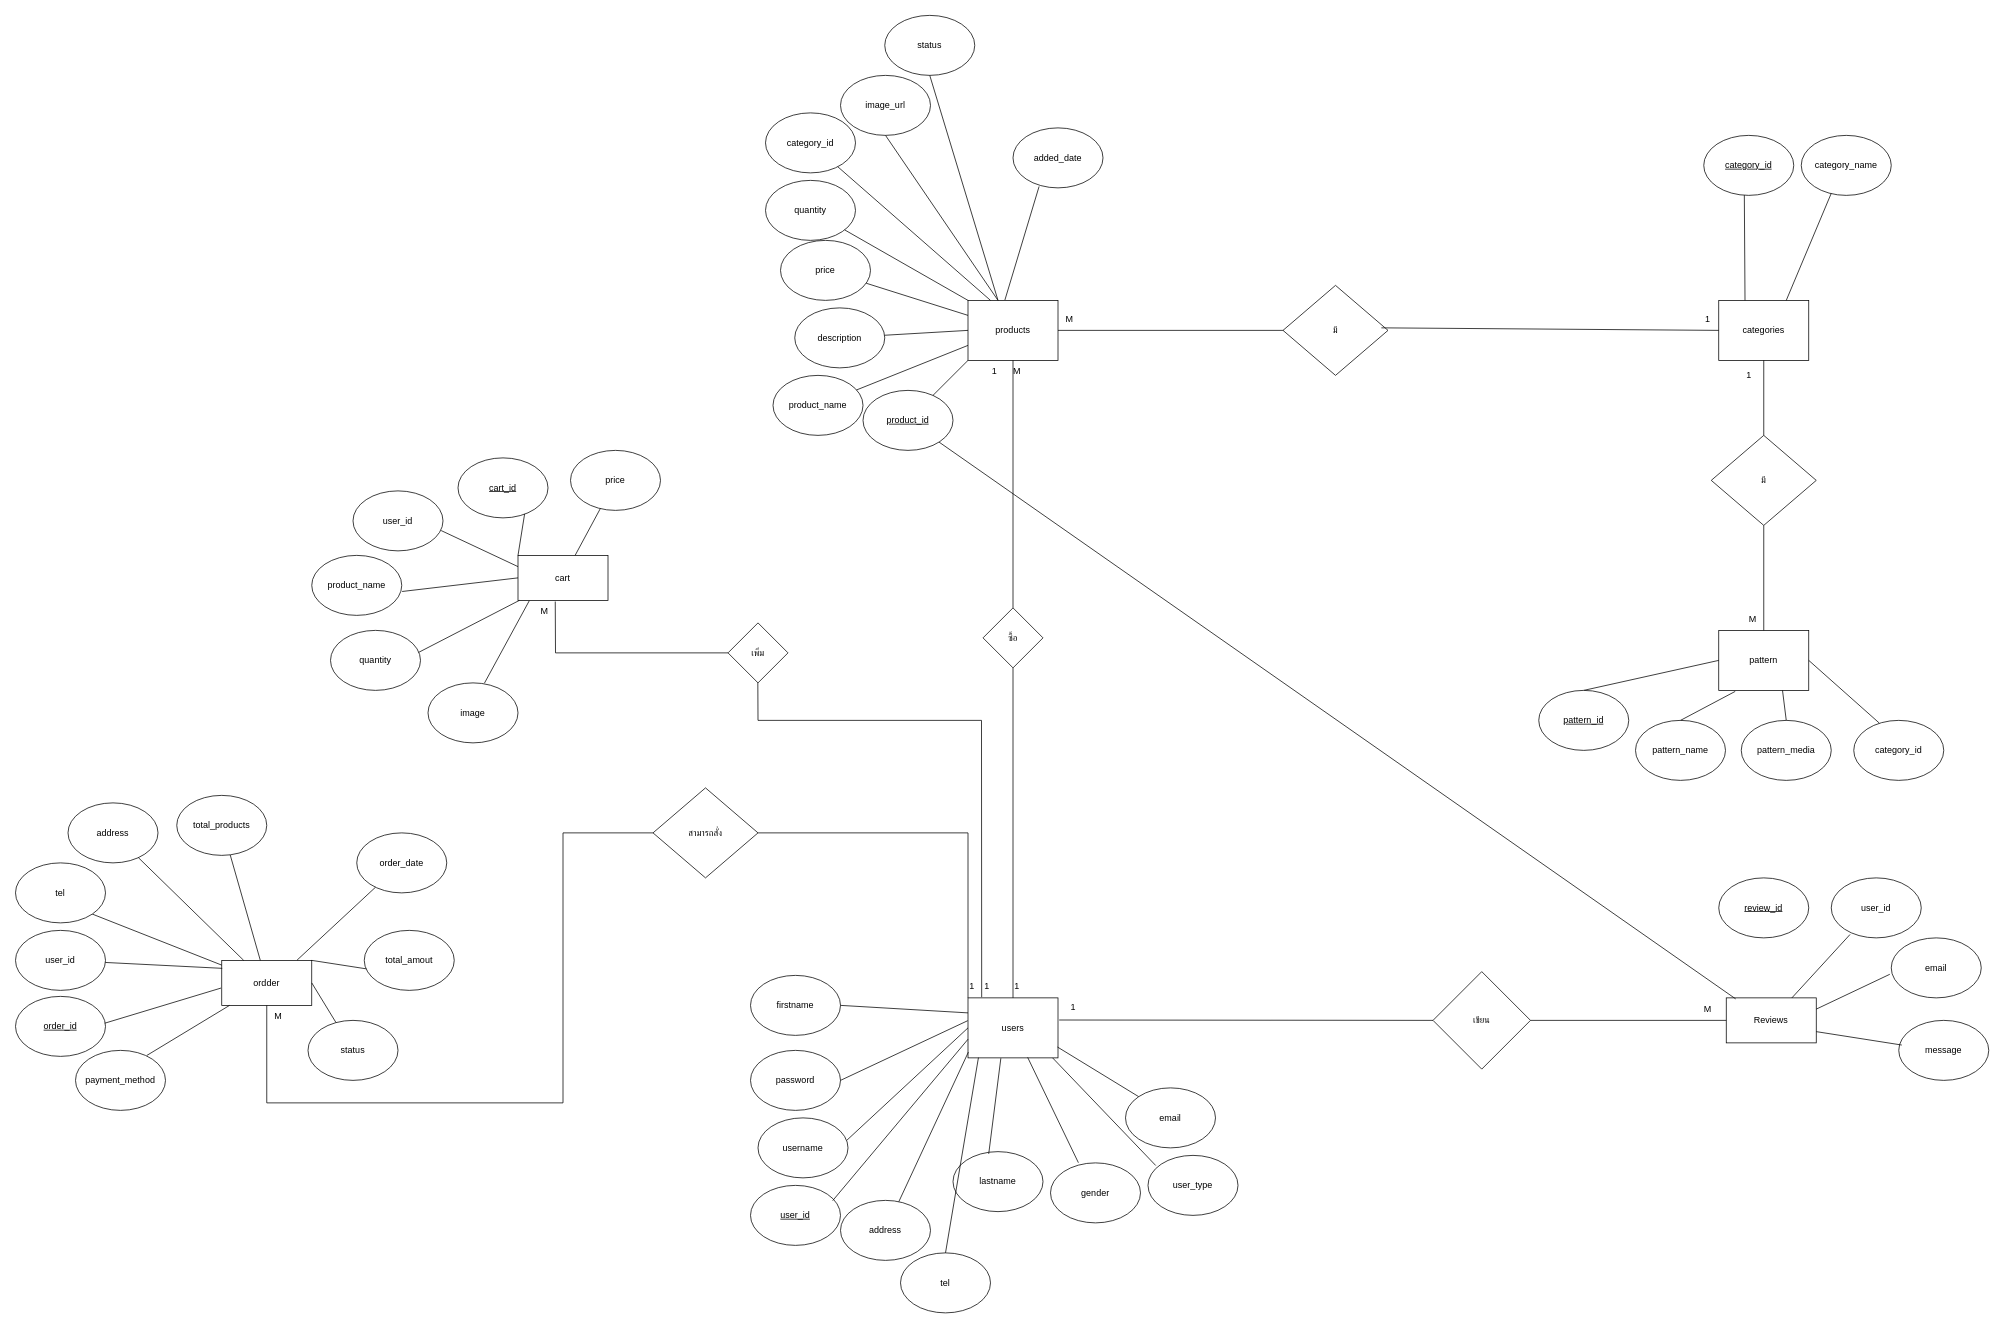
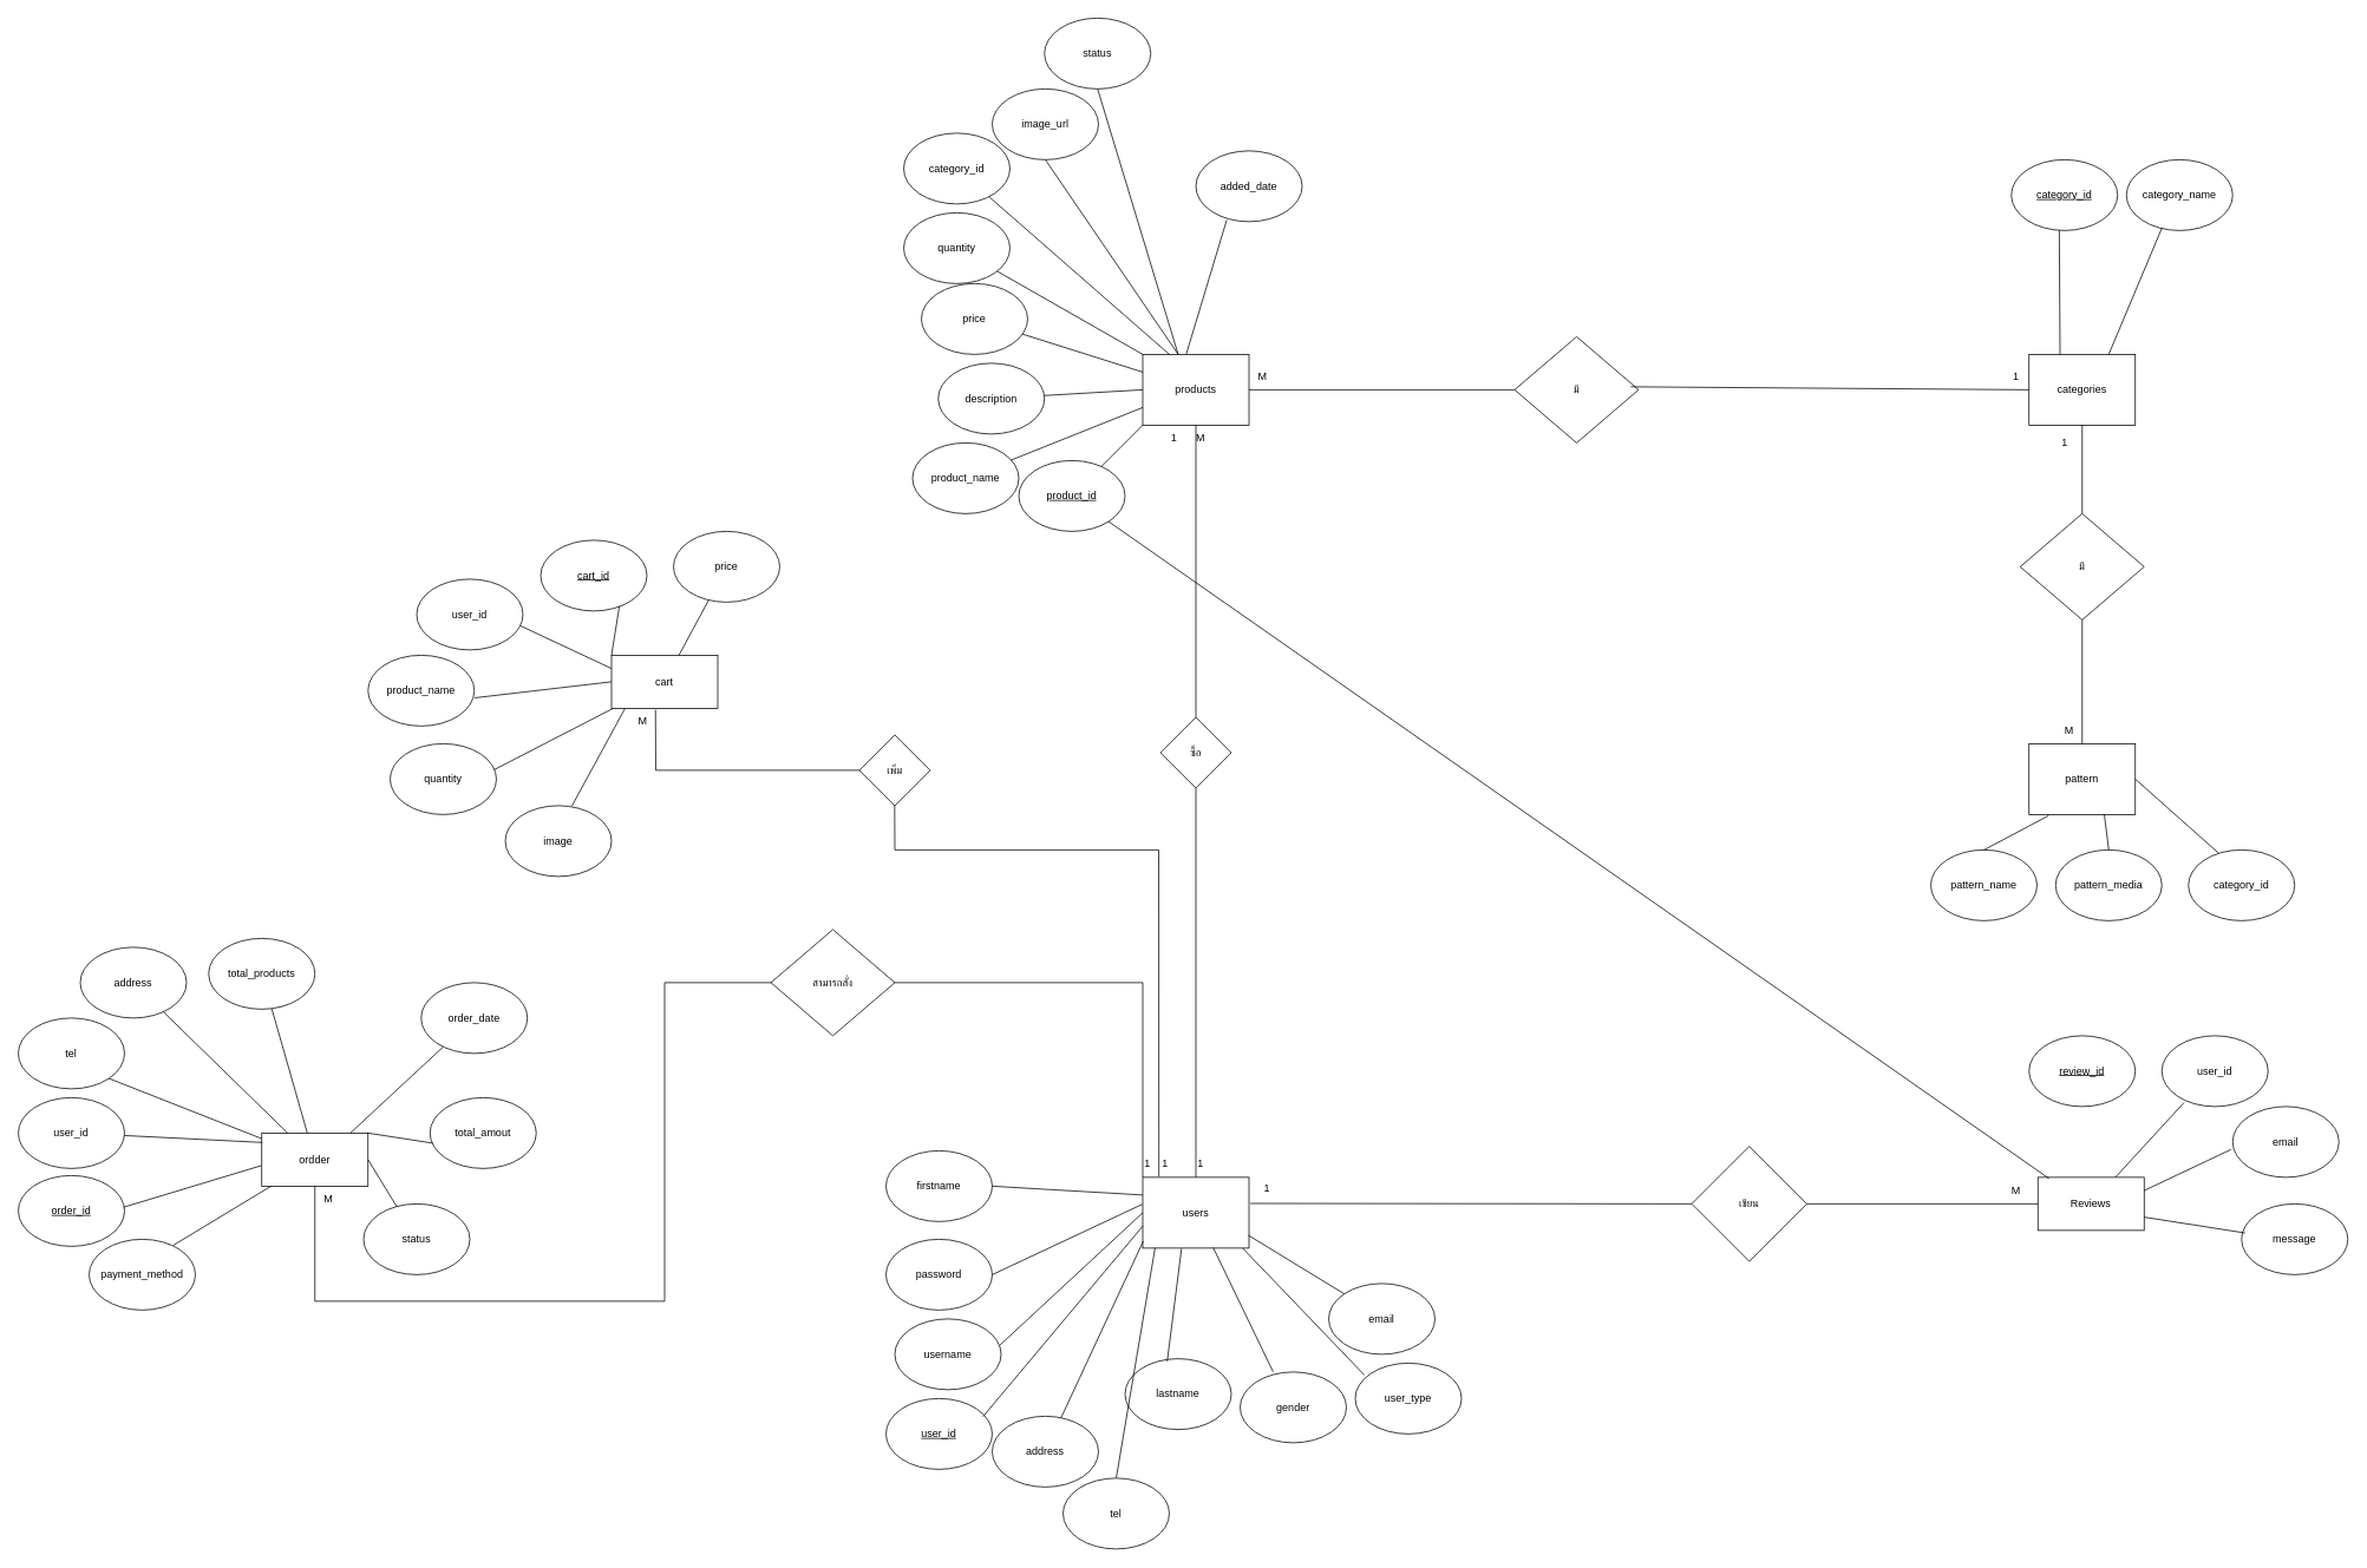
- <mxCell id="44" value="" style="endArrow=none;html=1;rounded=0;exitX=0.5;exitY=0;exitDx=0;exitDy=0;entryX=0;entryY=0.5;entryDx=0;entryDy=0;" parent="1" source="45" target="41" edge="1"><mxGeometry width="50" height="50" relative="1" as="geometry"><mxPoint x="2241" y="930" as="sourcePoint" /><mxPoint x="2291" y="880" as="targetPoint" /></mxGeometry></mxCell>
- <mxCell id="45" value="&lt;u&gt;pattern_id&lt;/u&gt;" style="ellipse;whiteSpace=wrap;html=1;" parent="1" vertex="1"><mxGeometry x="2051" y="920" width="120" height="80" as="geometry" /></mxCell>
